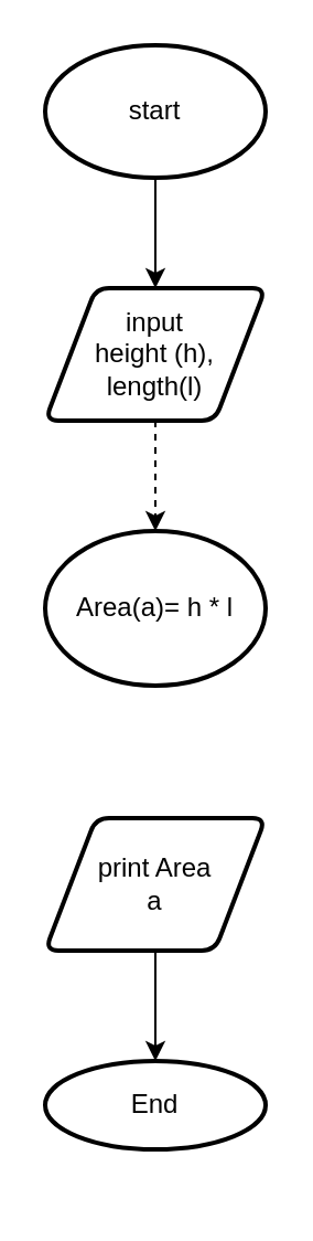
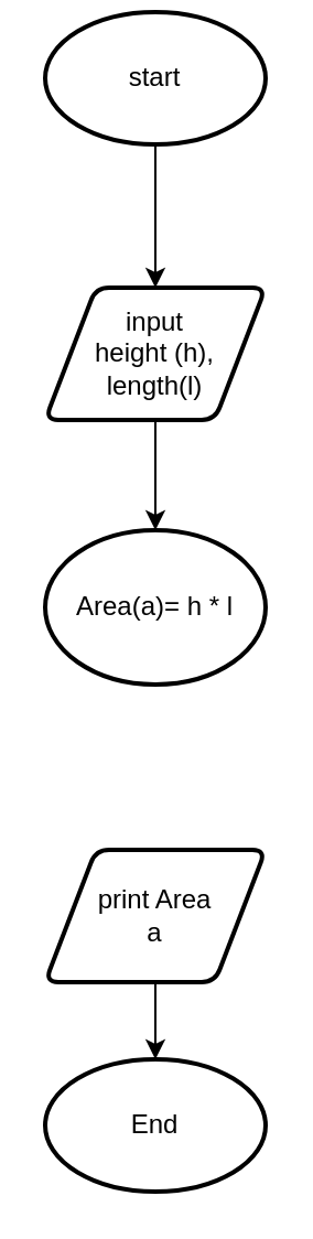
- <mxCell id="3" value="start" style="strokeWidth=2;html=1;shape=mxgraph.flowchart.start_1;whiteSpace=wrap;" vertex="1" parent="1"><mxGeometry x="20" y="20" width="100" height="60" as="geometry" /></mxCell>
+ <mxCell id="3" value="start" style="strokeWidth=2;html=1;shape=mxgraph.flowchart.start_1;whiteSpace=wrap;" vertex="1" parent="1"><mxGeometry x="20" y="5" width="100" height="60" as="geometry" /></mxCell>
- <mxCell id="4" value="" style="edgeStyle=orthogonalEdgeStyle;rounded=0;orthogonalLoop=1;jettySize=auto;html=1;dashed=1;" edge="1" parent="1" source="5" target="6"><mxGeometry relative="1" as="geometry" /></mxCell>
+ <mxCell id="4" value="" style="edgeStyle=orthogonalEdgeStyle;rounded=0;orthogonalLoop=1;jettySize=auto;html=1;" edge="1" parent="1" source="5" target="6"><mxGeometry relative="1" as="geometry" /></mxCell>
- <mxCell id="8" value="print Area&lt;br&gt;a" style="shape=parallelogram;html=1;strokeWidth=2;perimeter=parallelogramPerimeter;whiteSpace=wrap;rounded=1;arcSize=12;size=0.23;" vertex="1" parent="1"><mxGeometry x="20" y="370" width="100" height="60" as="geometry" /></mxCell>
+ <mxCell id="8" value="print Area&lt;br&gt;a" style="shape=parallelogram;html=1;strokeWidth=2;perimeter=parallelogramPerimeter;whiteSpace=wrap;rounded=1;arcSize=12;size=0.23;" vertex="1" parent="1"><mxGeometry x="20" y="385" width="100" height="60" as="geometry" /></mxCell>
- <mxCell id="9" value="End" style="strokeWidth=2;html=1;shape=mxgraph.flowchart.start_1;whiteSpace=wrap;" vertex="1" parent="1"><mxGeometry x="20" y="480" width="100" height="40" as="geometry" /></mxCell>
+ <mxCell id="9" value="End" style="strokeWidth=2;html=1;shape=mxgraph.flowchart.start_1;whiteSpace=wrap;" vertex="1" parent="1"><mxGeometry x="20" y="480" width="100" height="60" as="geometry" /></mxCell>
